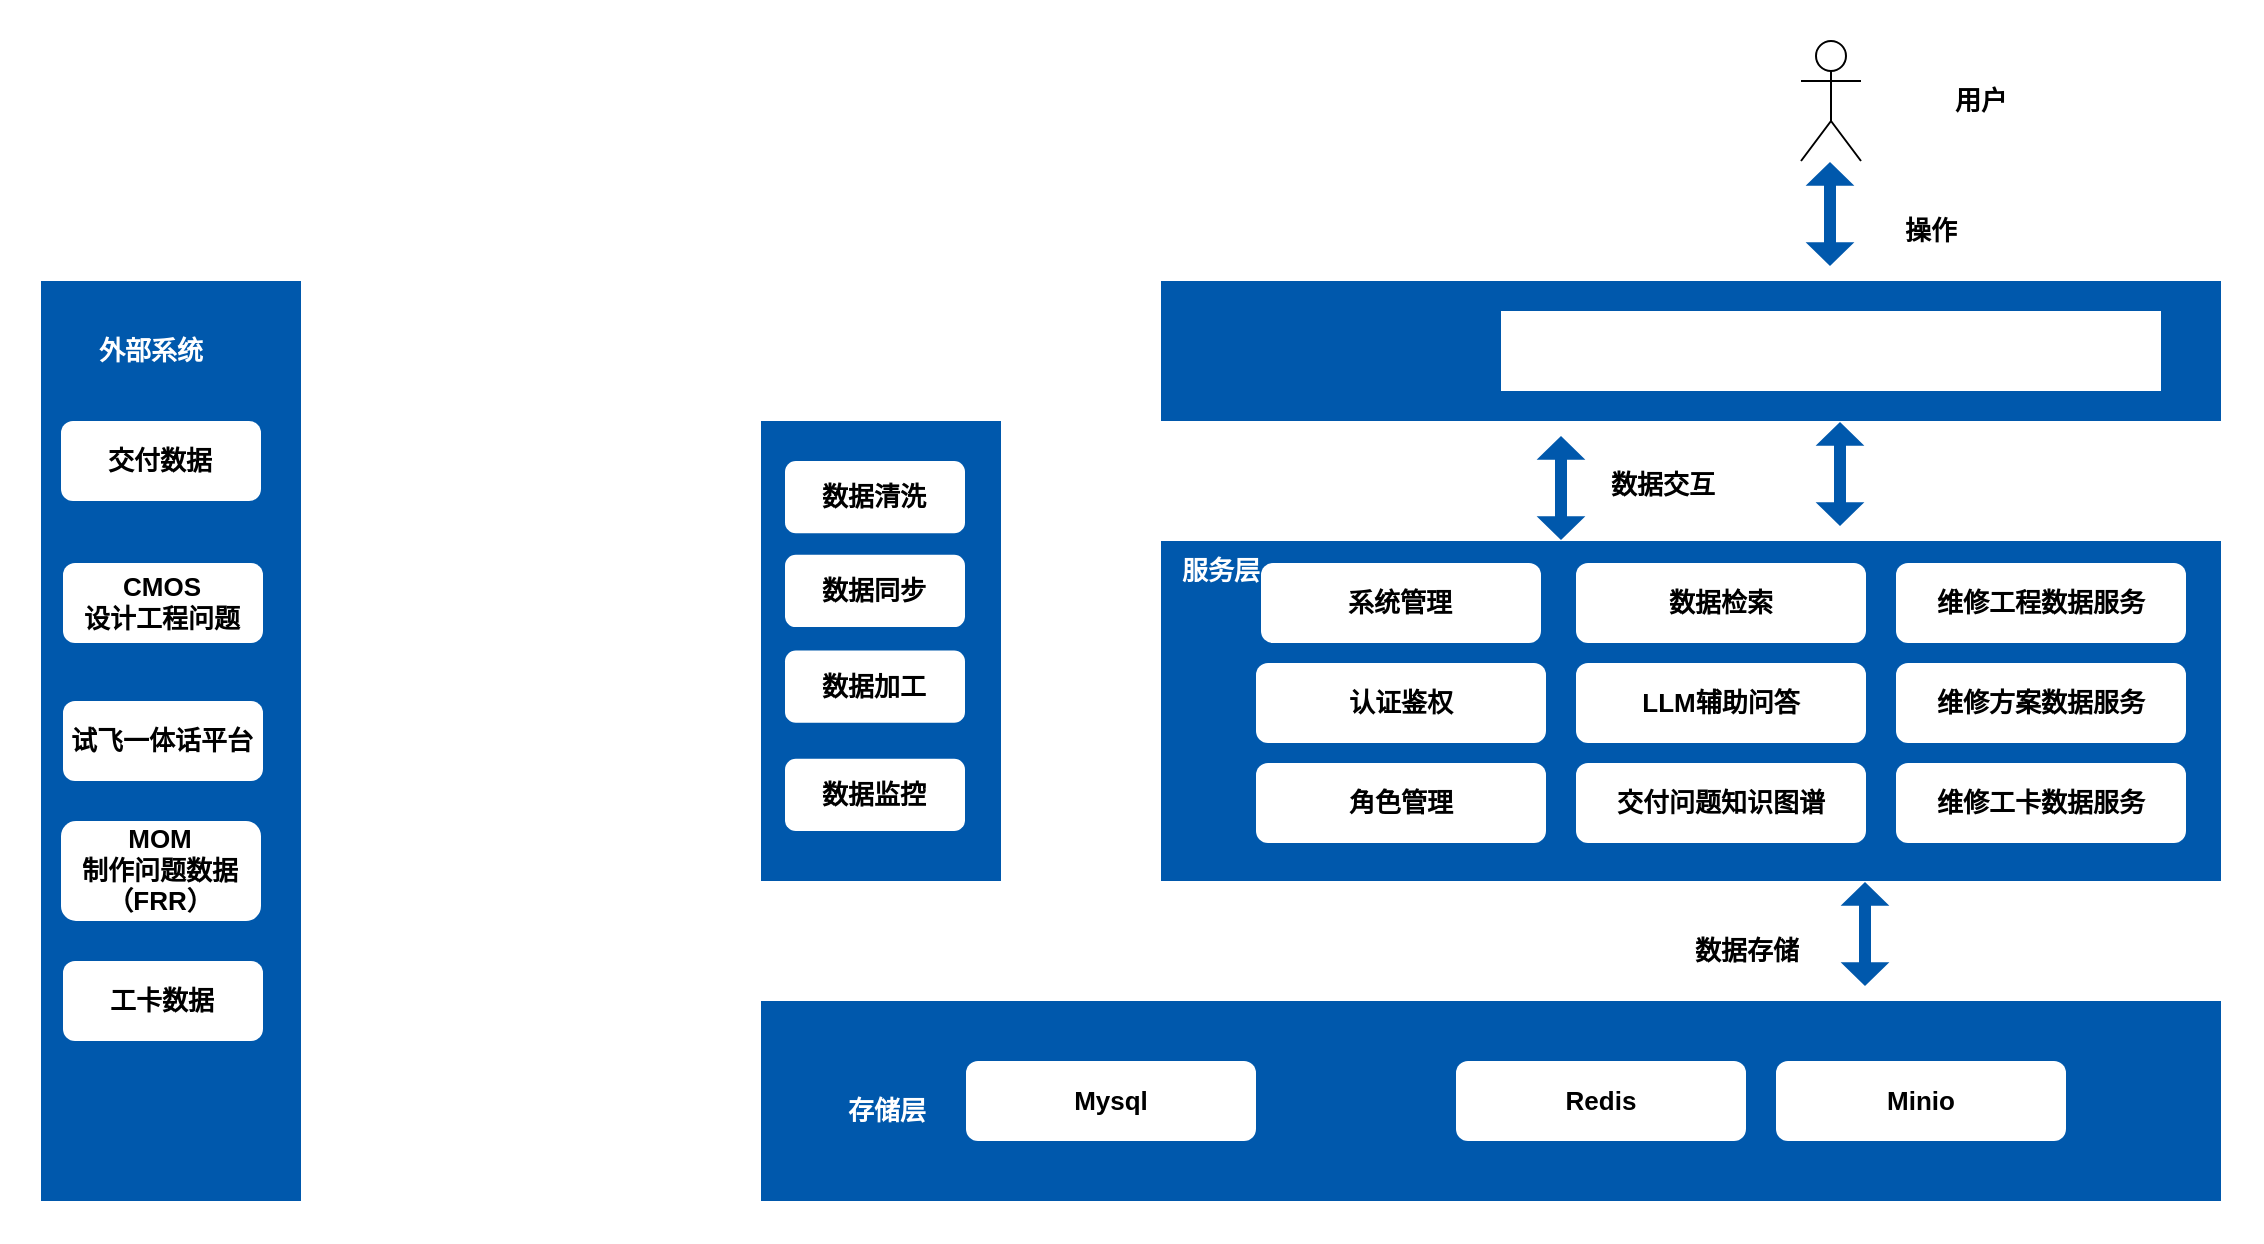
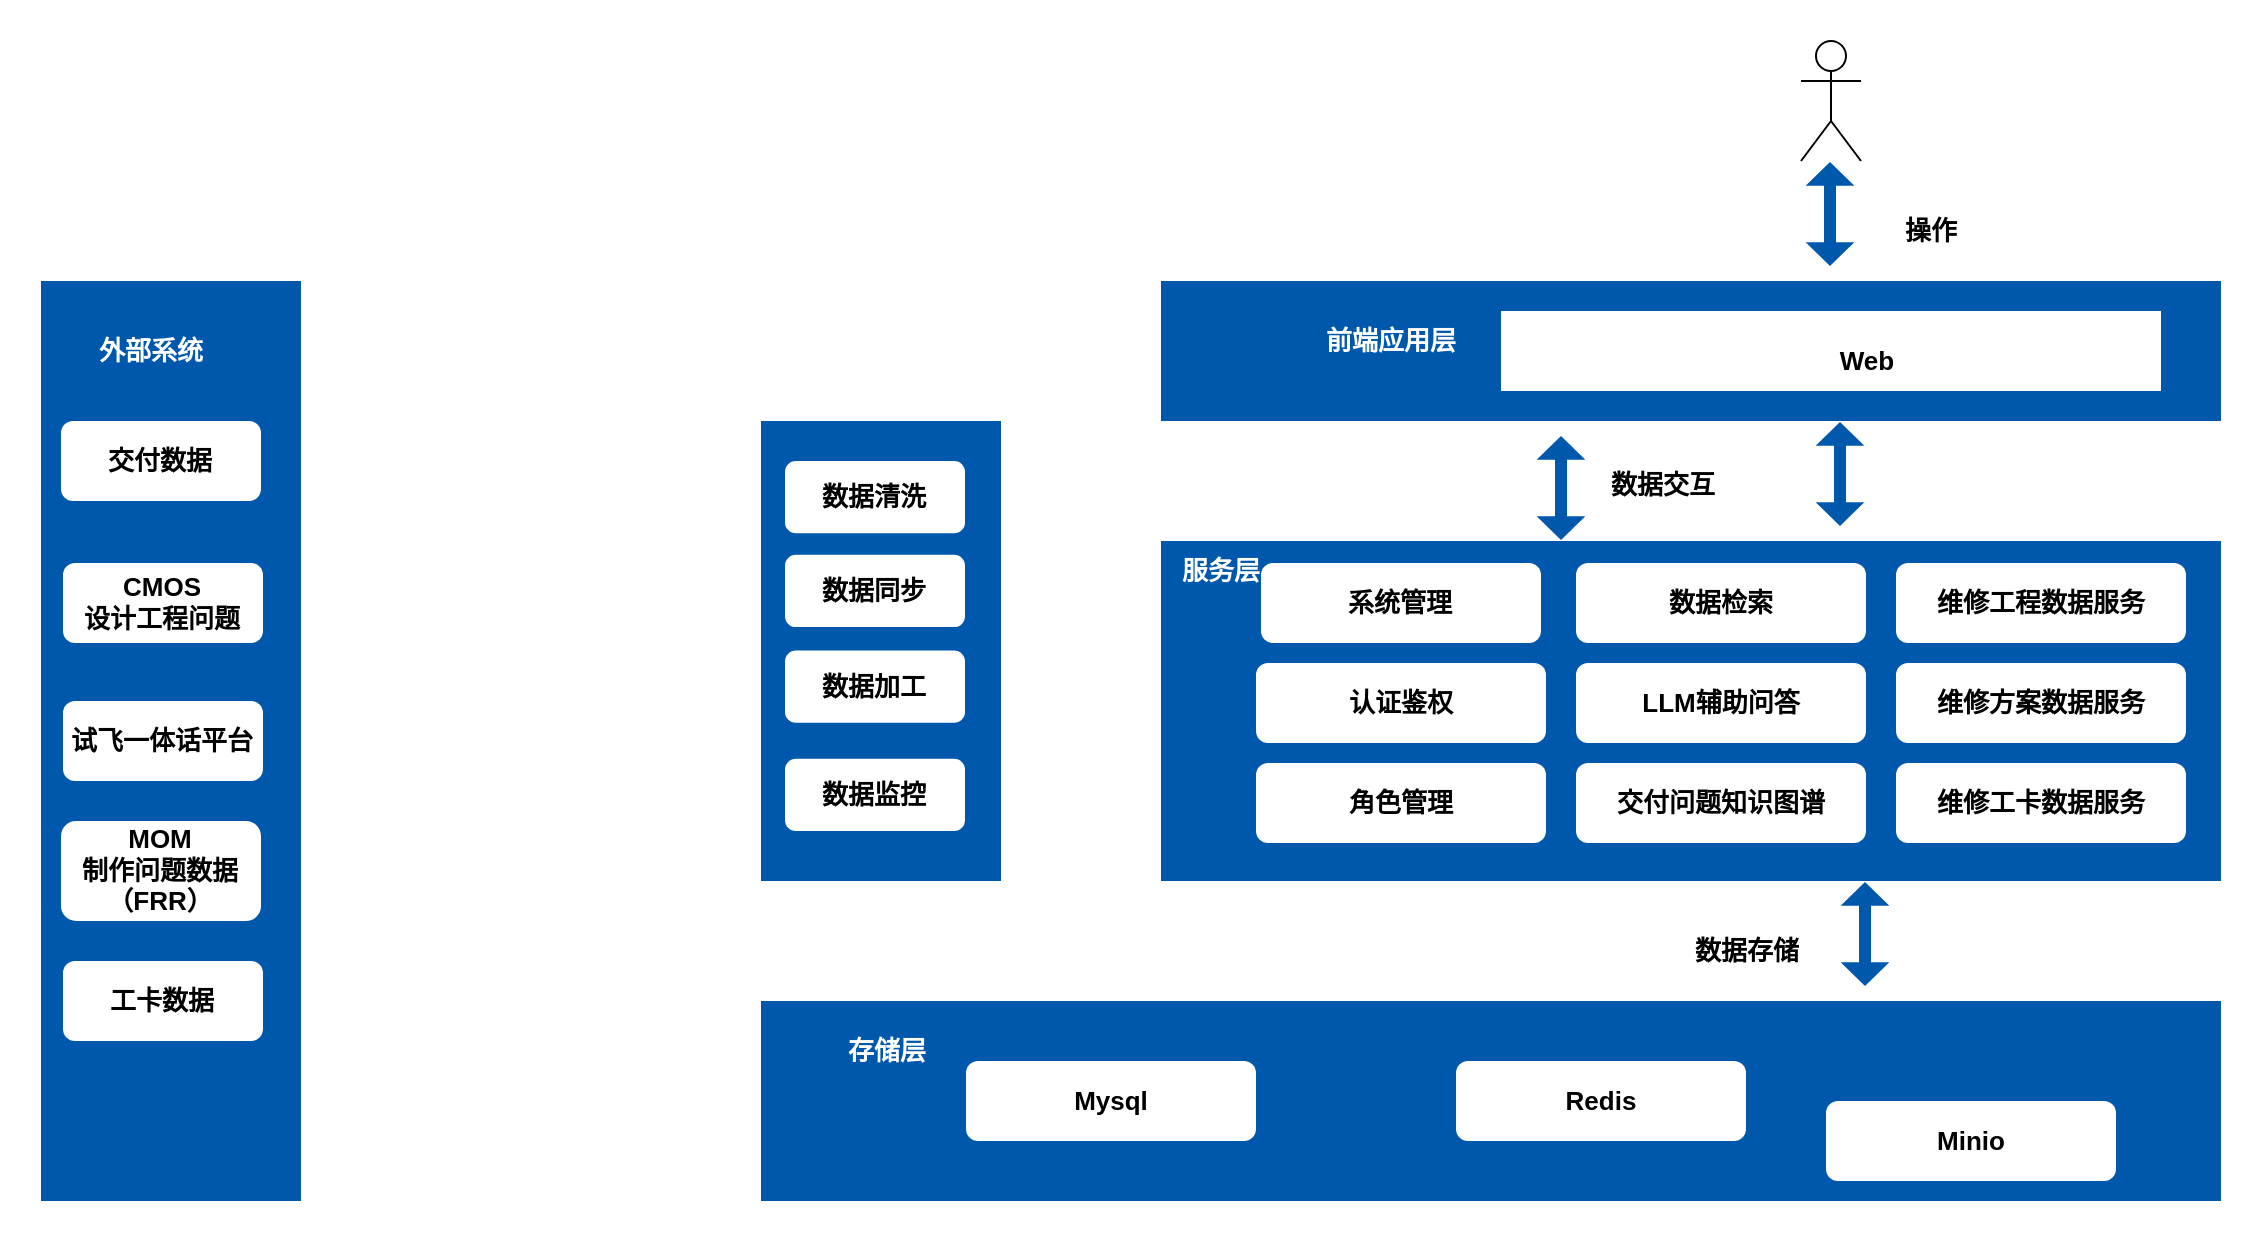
- <mxCell id="26" value="用户" style="text;html=1;align=center;verticalAlign=middle;resizable=0;points=[];autosize=1;strokeColor=none;fillColor=none;fontColor=#000000;fontStyle=1;fontSize=13;" vertex="1" parent="1"><mxGeometry x="965" y="35" width="50" height="30" as="geometry" /></mxCell>
+ <mxCell id="5" value="前端应用层" style="text;html=1;align=center;verticalAlign=middle;resizable=0;points=[];autosize=1;strokeColor=none;fillColor=none;fontColor=#FFFFFF;fontStyle=1;fontSize=13;" vertex="1" parent="1"><mxGeometry x="650" y="155" width="90" height="30" as="geometry" /></mxCell>
+ <mxCell id="7" value="Web" style="text;html=1;align=center;verticalAlign=middle;resizable=0;points=[];autosize=1;strokeColor=none;fillColor=none;fontStyle=1;fontSize=13;" vertex="1" parent="1"><mxGeometry x="907.5" y="165" width="50" height="30" as="geometry" /></mxCell>
- <mxCell id="25" value="Minio" style="rounded=1;whiteSpace=wrap;html=1;fontStyle=1;fontSize=13;strokeColor=none;fillColor=#FFFFFF;fontColor=#000000;" vertex="1" parent="1"><mxGeometry x="887.5" y="530" width="145" height="40" as="geometry" /></mxCell>
+ <mxCell id="25" value="Minio" style="rounded=1;whiteSpace=wrap;html=1;fontStyle=1;fontSize=13;strokeColor=none;fillColor=#FFFFFF;fontColor=#000000;" vertex="1" parent="1"><mxGeometry x="912.5" y="550" width="145" height="40" as="geometry" /></mxCell>
- <mxCell id="22" value="存储层" style="text;html=1;align=center;verticalAlign=middle;resizable=0;points=[];autosize=1;strokeColor=none;fillColor=none;fontColor=#FFFFFF;fontStyle=1;fontSize=13;" vertex="1" parent="1"><mxGeometry x="412.5" y="540" width="60" height="30" as="geometry" /></mxCell>
+ <mxCell id="22" value="存储层" style="text;html=1;align=center;verticalAlign=middle;resizable=0;points=[];autosize=1;strokeColor=none;fillColor=none;fontColor=#FFFFFF;fontStyle=1;fontSize=13;" vertex="1" parent="1"><mxGeometry x="412.5" y="510" width="60" height="30" as="geometry" /></mxCell>
